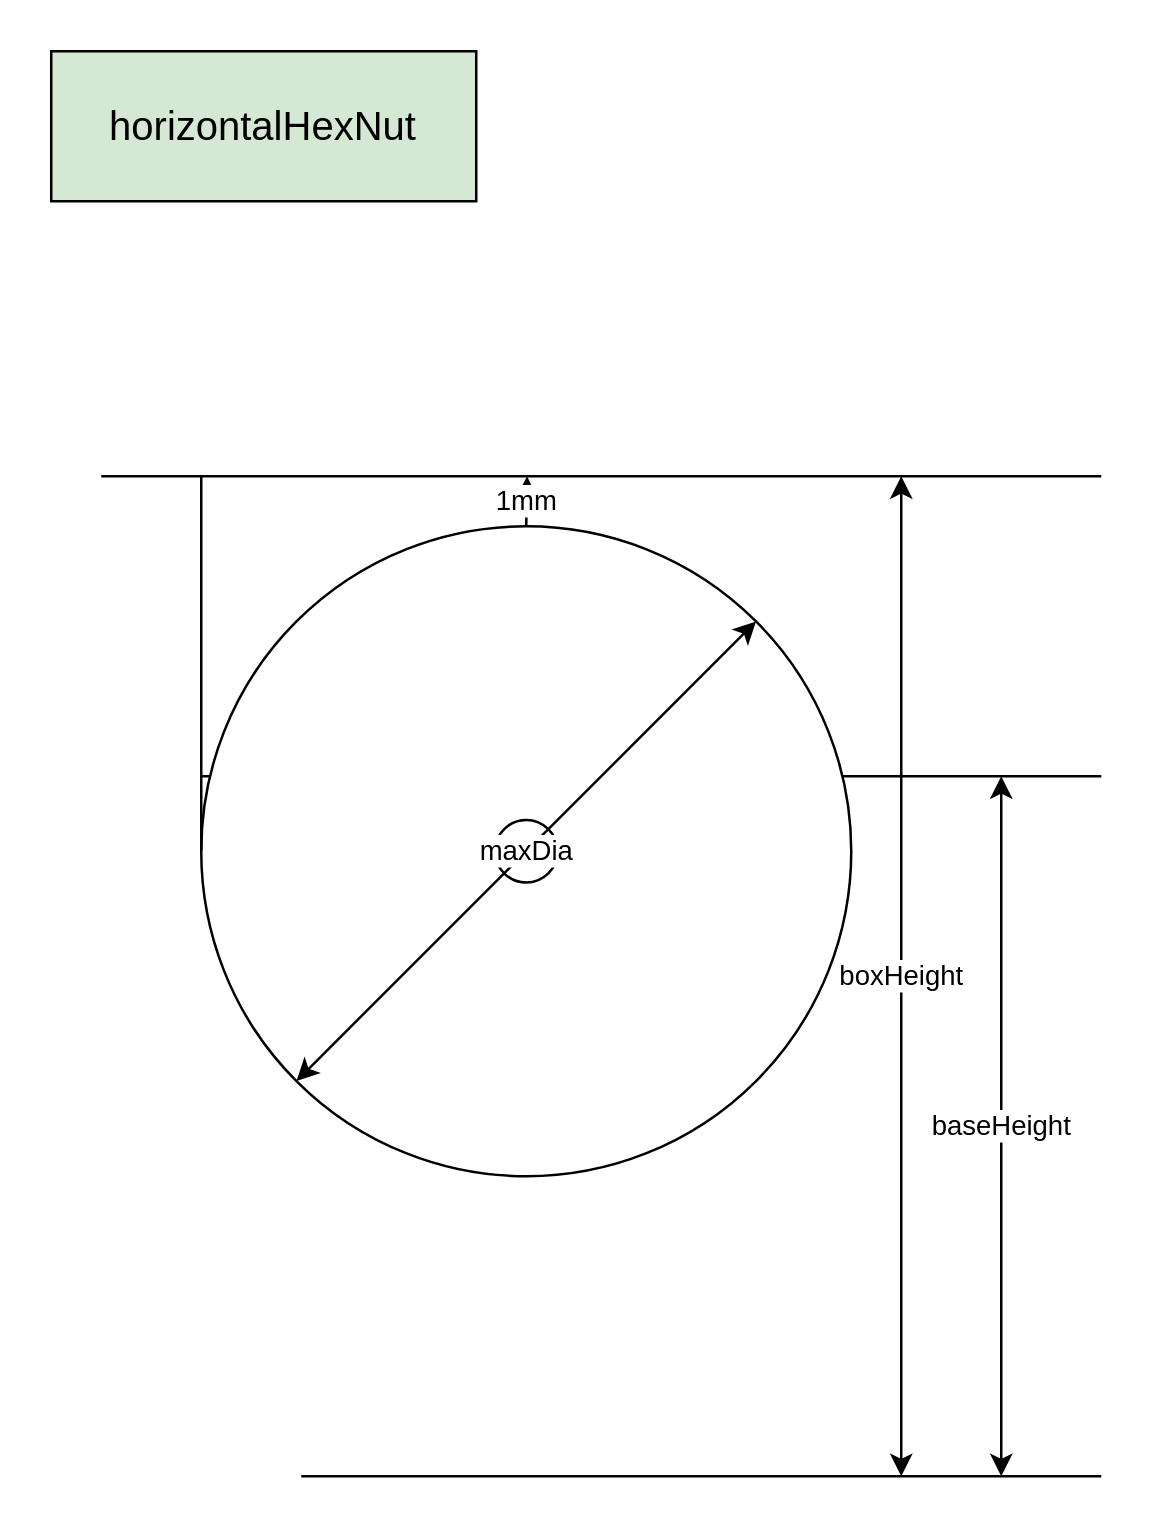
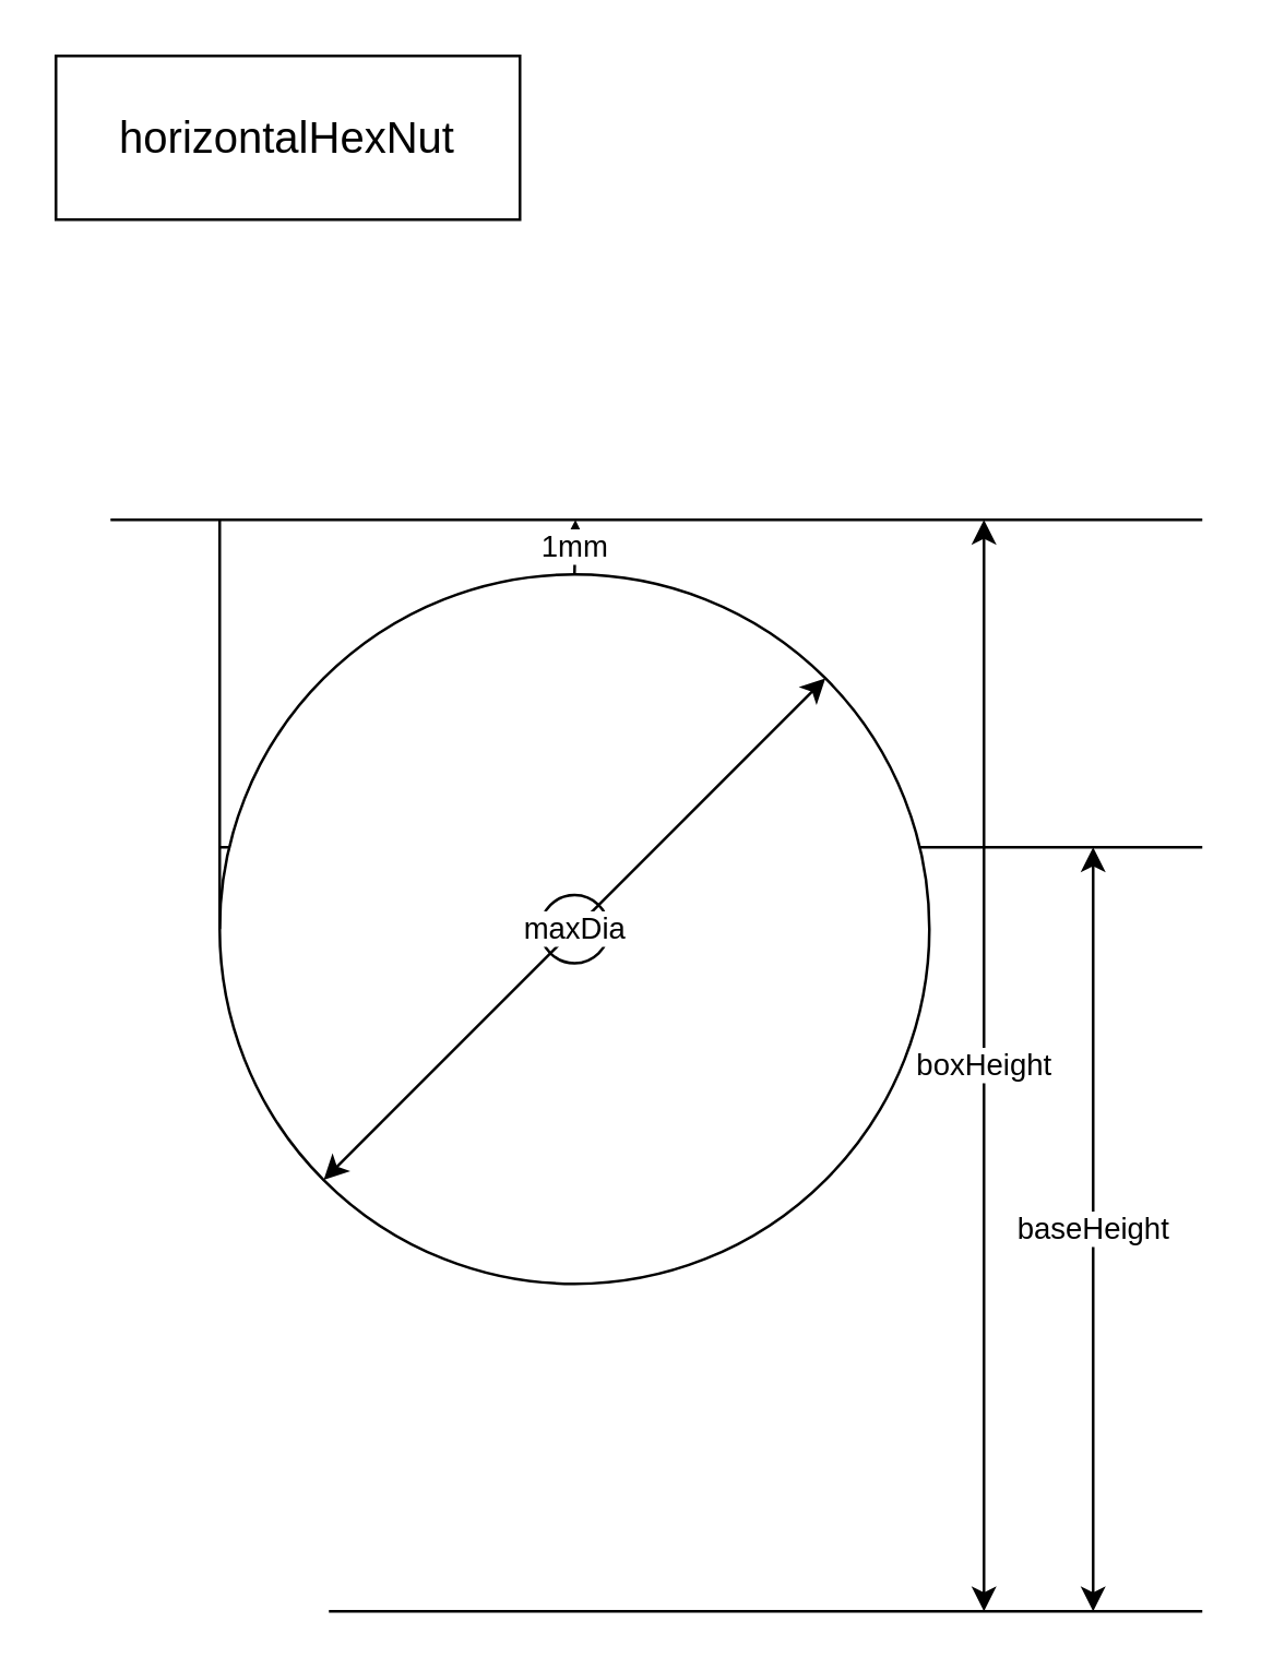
- <mxCell id="12" value="horizontalHexNut" style="rounded=0;whiteSpace=wrap;html=1;fontSize=16;fillColor=#d5e8d4;" vertex="1" parent="1"><mxGeometry x="20" y="20" width="170" height="60" as="geometry" /></mxCell>
+ <mxCell id="12" value="horizontalHexNut" style="rounded=0;whiteSpace=wrap;html=1;fontSize=16;" vertex="1" parent="1"><mxGeometry x="20" y="20" width="170" height="60" as="geometry" /></mxCell>
